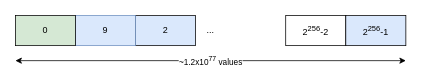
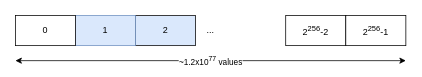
- <mxCell id="6" value="0" style="rounded=0;whiteSpace=wrap;html=1;fillColor=#d5e8d4;" vertex="1" parent="1"><mxGeometry x="20" y="20" width="80" height="40" as="geometry" /></mxCell>
+ <mxCell id="6" value="0" style="rounded=0;whiteSpace=wrap;html=1;" vertex="1" parent="1"><mxGeometry x="20" y="20" width="80" height="40" as="geometry" /></mxCell>
- <mxCell id="5" value="9" style="rounded=0;whiteSpace=wrap;html=1;fillColor=#dae8fc;strokeColor=#6c8ebf;" vertex="1" parent="1"><mxGeometry x="100" y="20" width="80" height="40" as="geometry" /></mxCell>
+ <mxCell id="5" value="1" style="rounded=0;whiteSpace=wrap;html=1;fillColor=#dae8fc;strokeColor=#6c8ebf;" vertex="1" parent="1"><mxGeometry x="100" y="20" width="80" height="40" as="geometry" /></mxCell>
- <mxCell id="7" value="2&lt;sup&gt;256&lt;/sup&gt;-1" style="rounded=0;whiteSpace=wrap;html=1;fillColor=#dae8fc;" vertex="1" parent="1"><mxGeometry x="460" y="20" width="80" height="40" as="geometry" /></mxCell>
+ <mxCell id="7" value="2&lt;sup&gt;256&lt;/sup&gt;-1" style="rounded=0;whiteSpace=wrap;html=1;" vertex="1" parent="1"><mxGeometry x="460" y="20" width="80" height="40" as="geometry" /></mxCell>
